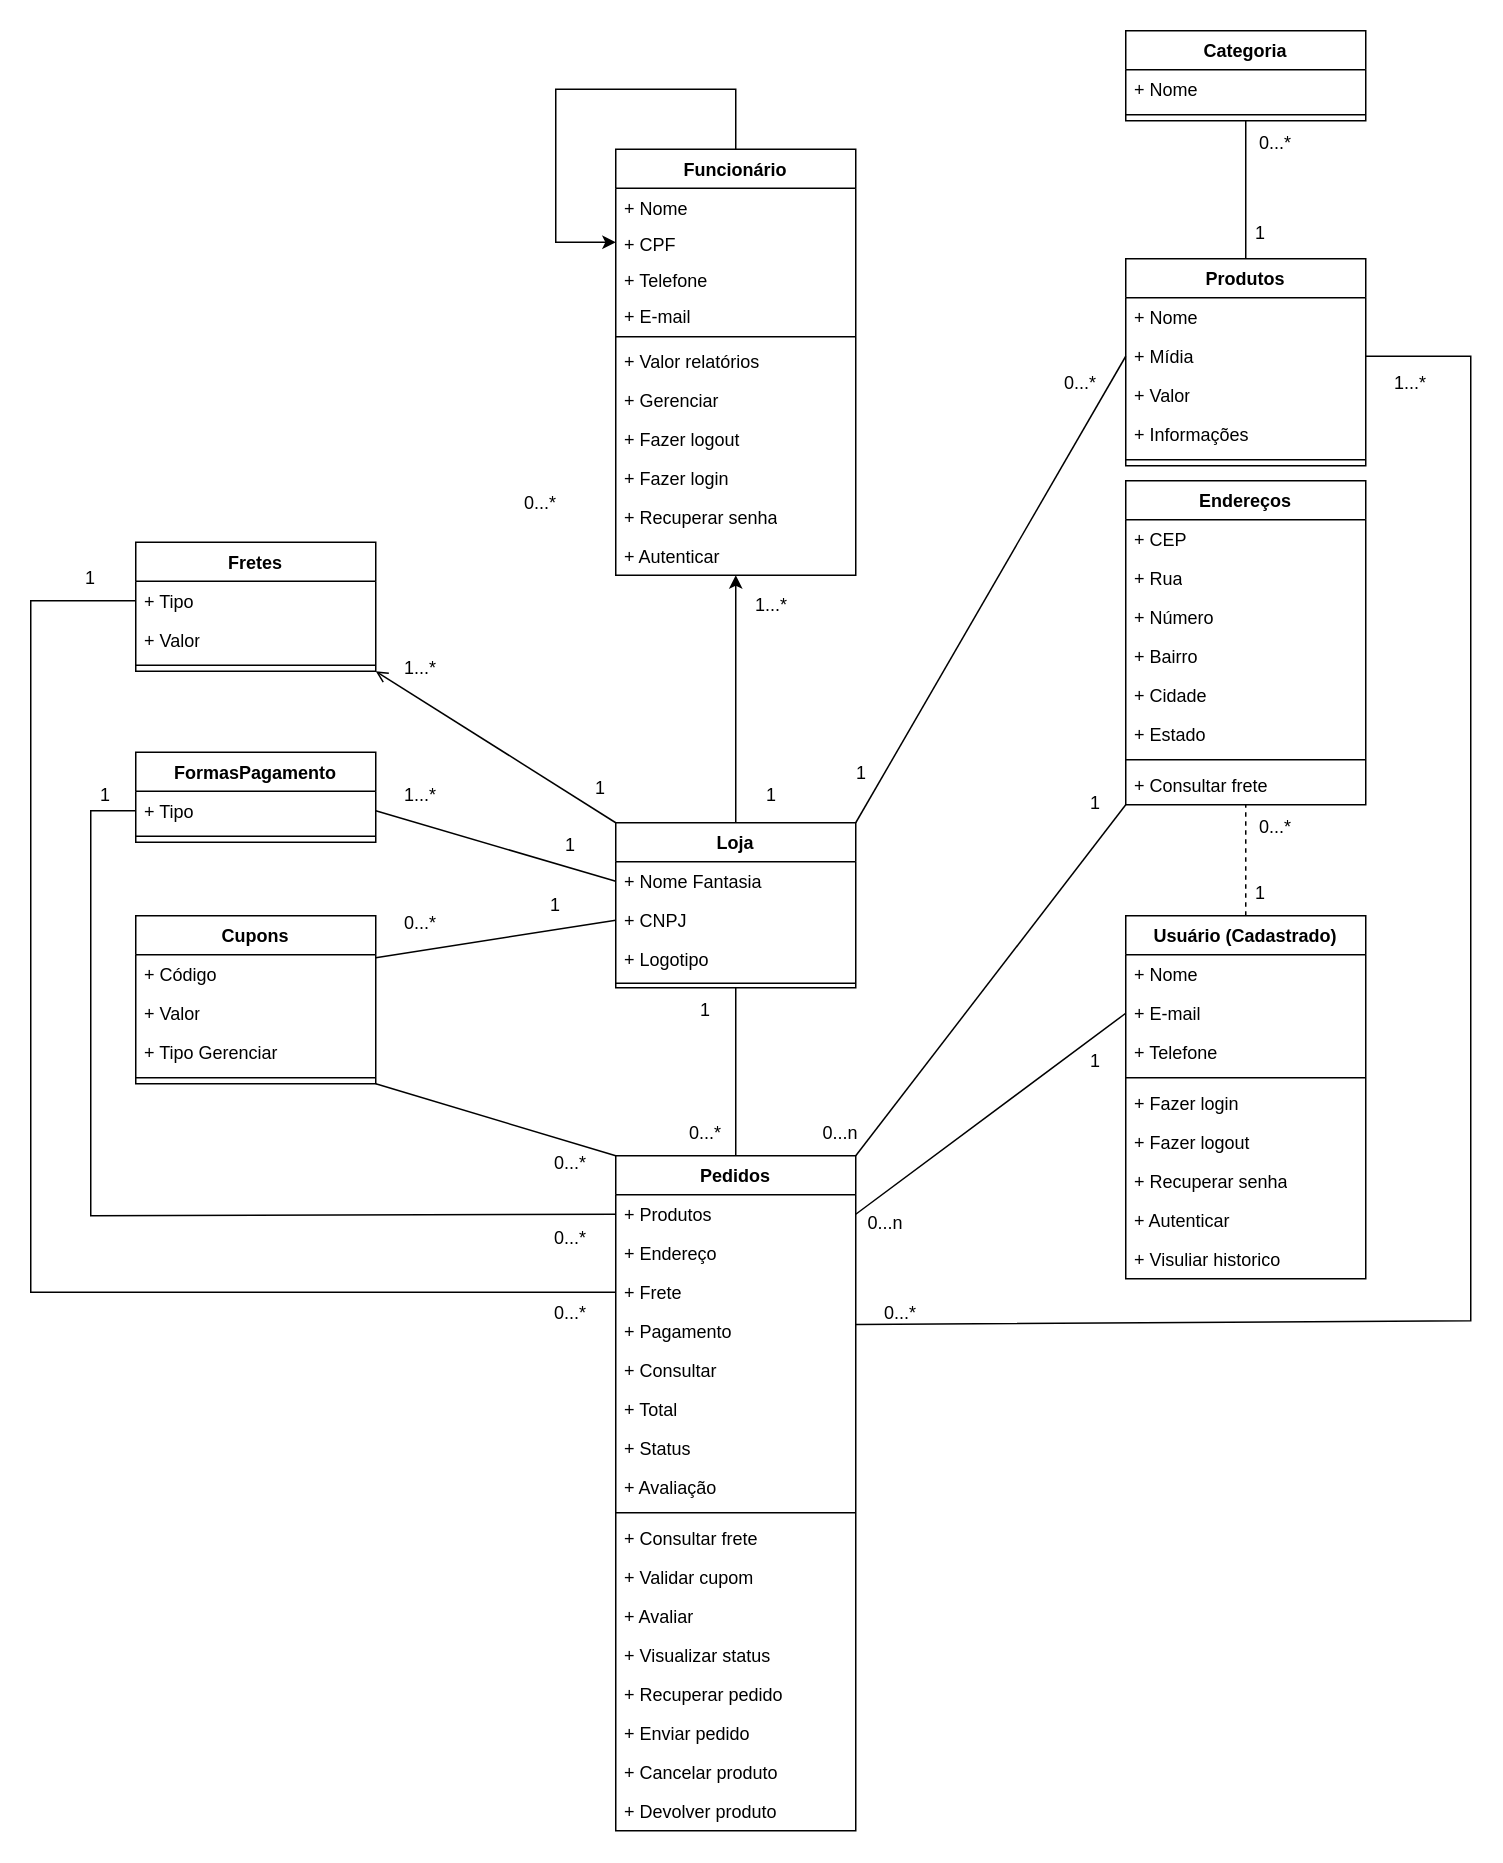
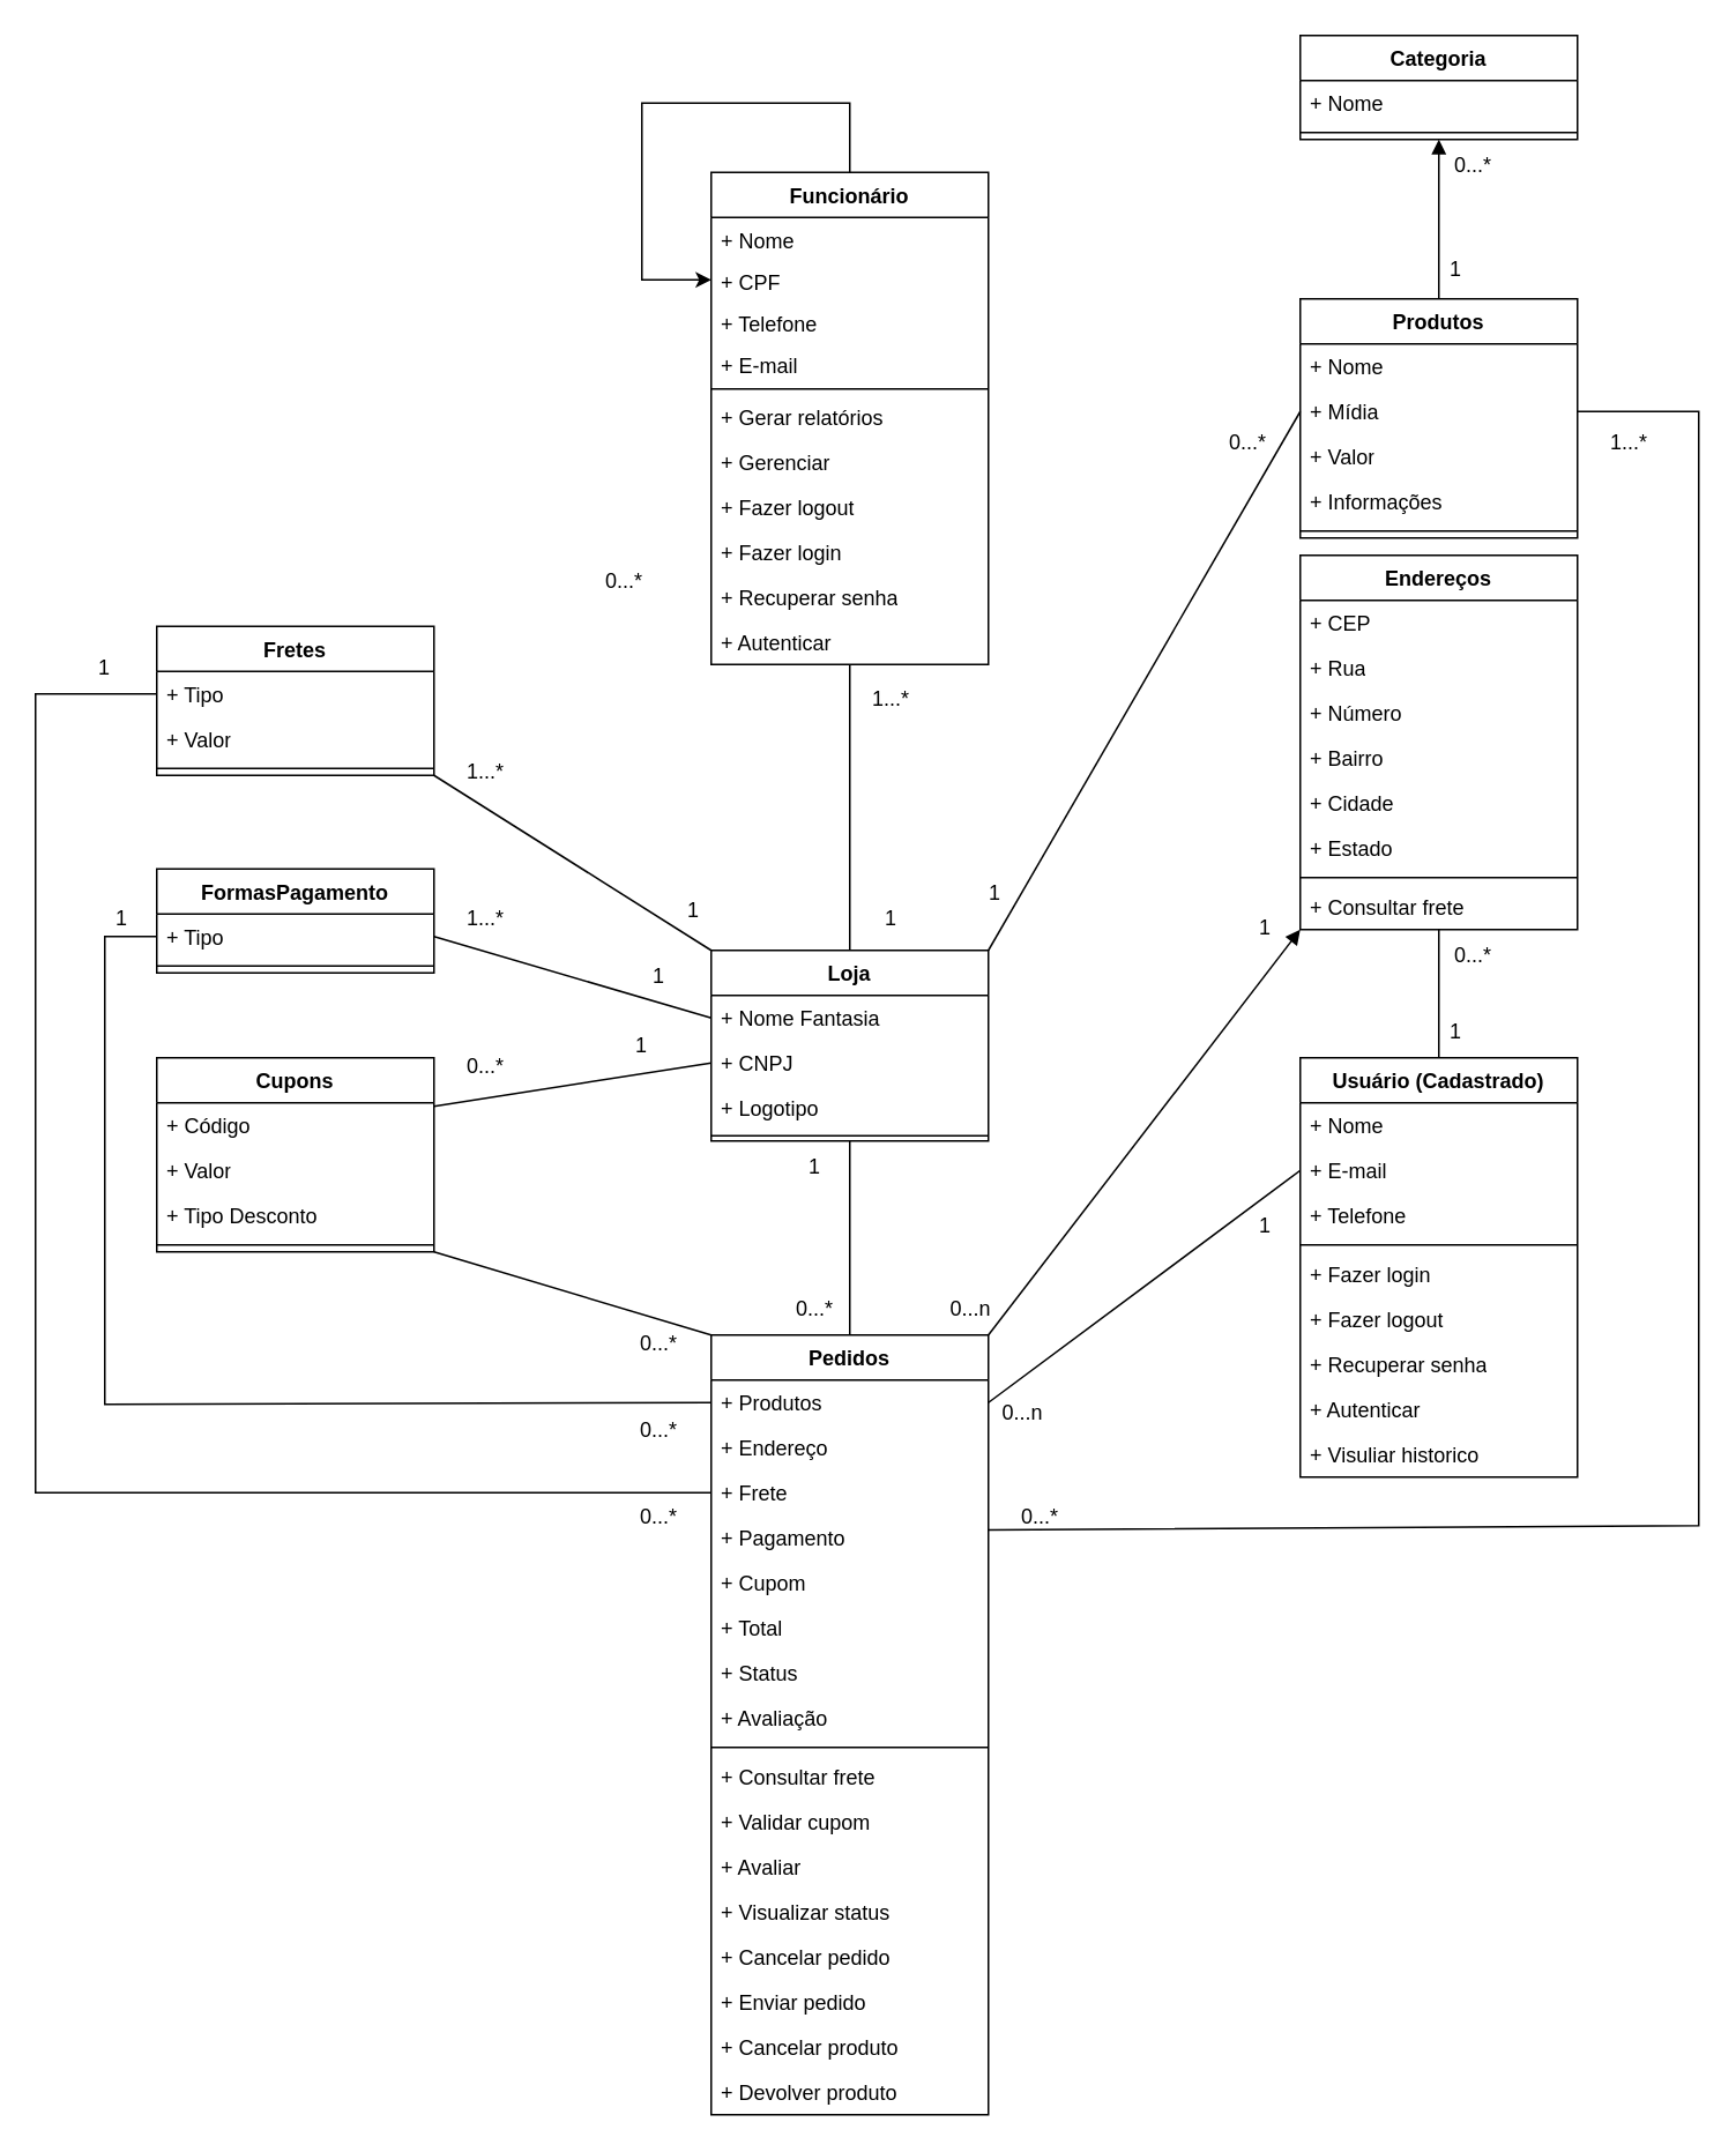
- <mxCell id="118" value="" style="endArrow=none;html=1;rounded=0;entryX=0.5;entryY=1;entryDx=0;entryDy=0;exitX=0.5;exitY=0;exitDx=0;exitDy=0;" edge="1" parent="1" source="20" target="115"><mxGeometry width="50" height="50" relative="1" as="geometry"><mxPoint x="580" y="558" as="sourcePoint" /><mxPoint x="760" y="247" as="targetPoint" /></mxGeometry></mxCell>
+ <mxCell id="118" value="" style="endArrow=block;html=1;rounded=0;entryX=0.5;entryY=1;entryDx=0;entryDy=0;exitX=0.5;exitY=0;exitDx=0;exitDy=0;" edge="1" parent="1" source="20" target="115"><mxGeometry width="50" height="50" relative="1" as="geometry"><mxPoint x="580" y="558" as="sourcePoint" /><mxPoint x="760" y="247" as="targetPoint" /></mxGeometry></mxCell>
- <mxCell id="9" value="+ Valor relatórios" style="text;strokeColor=none;fillColor=none;align=left;verticalAlign=top;spacingLeft=4;spacingRight=4;overflow=hidden;rotatable=0;points=[[0,0.5],[1,0.5]];portConstraint=eastwest;whiteSpace=wrap;html=1;" vertex="1" parent="2"><mxGeometry y="128" width="160" height="26" as="geometry" /></mxCell>
+ <mxCell id="9" value="+ Gerar relatórios" style="text;strokeColor=none;fillColor=none;align=left;verticalAlign=top;spacingLeft=4;spacingRight=4;overflow=hidden;rotatable=0;points=[[0,0.5],[1,0.5]];portConstraint=eastwest;whiteSpace=wrap;html=1;" vertex="1" parent="2"><mxGeometry y="128" width="160" height="26" as="geometry" /></mxCell>
- <mxCell id="75" value="" style="endArrow=classic;html=1;rounded=0;entryX=0.5;entryY=1;entryDx=0;entryDy=0;exitX=0.5;exitY=0;exitDx=0;exitDy=0;" parent="1" source="15" target="2" edge="1"><mxGeometry width="50" height="50" relative="1" as="geometry"><mxPoint x="520" y="660" as="sourcePoint" /><mxPoint x="570" y="610" as="targetPoint" /></mxGeometry></mxCell>
+ <mxCell id="75" value="" style="endArrow=none;html=1;rounded=0;entryX=0.5;entryY=1;entryDx=0;entryDy=0;exitX=0.5;exitY=0;exitDx=0;exitDy=0;" parent="1" source="15" target="2" edge="1"><mxGeometry width="50" height="50" relative="1" as="geometry"><mxPoint x="520" y="660" as="sourcePoint" /><mxPoint x="570" y="610" as="targetPoint" /></mxGeometry></mxCell>
- <mxCell id="76" value="" style="endArrow=open;html=1;rounded=0;entryX=1;entryY=1;entryDx=0;entryDy=0;exitX=0;exitY=0;exitDx=0;exitDy=0;" parent="1" source="15" target="26" edge="1"><mxGeometry width="50" height="50" relative="1" as="geometry"><mxPoint x="520" y="640" as="sourcePoint" /><mxPoint x="570" y="590" as="targetPoint" /></mxGeometry></mxCell>
+ <mxCell id="76" value="" style="endArrow=none;html=1;rounded=0;entryX=1;entryY=1;entryDx=0;entryDy=0;exitX=0;exitY=0;exitDx=0;exitDy=0;" parent="1" source="15" target="26" edge="1"><mxGeometry width="50" height="50" relative="1" as="geometry"><mxPoint x="520" y="640" as="sourcePoint" /><mxPoint x="570" y="590" as="targetPoint" /></mxGeometry></mxCell>
- <mxCell id="82" value="" style="endArrow=none;html=1;rounded=0;entryX=0;entryY=1;entryDx=0;entryDy=0;exitX=1;exitY=0;exitDx=0;exitDy=0;" parent="1" source="35" target="63" edge="1"><mxGeometry width="50" height="50" relative="1" as="geometry"><mxPoint x="560" y="740" as="sourcePoint" /><mxPoint x="570" y="650" as="targetPoint" /></mxGeometry></mxCell>
+ <mxCell id="82" value="" style="endArrow=block;html=1;rounded=0;entryX=0;entryY=1;entryDx=0;entryDy=0;exitX=1;exitY=0;exitDx=0;exitDy=0;" parent="1" source="35" target="63" edge="1"><mxGeometry width="50" height="50" relative="1" as="geometry"><mxPoint x="560" y="740" as="sourcePoint" /><mxPoint x="570" y="650" as="targetPoint" /></mxGeometry></mxCell>
- <mxCell id="80" value="" style="endArrow=none;html=1;rounded=0;entryX=0.5;entryY=1;entryDx=0;entryDy=0;exitX=0.5;exitY=0;exitDx=0;exitDy=0;dashed=1;" parent="1" source="53" target="63" edge="1"><mxGeometry width="50" height="50" relative="1" as="geometry"><mxPoint x="520" y="700" as="sourcePoint" /><mxPoint x="570" y="650" as="targetPoint" /></mxGeometry></mxCell>
+ <mxCell id="80" value="" style="endArrow=none;html=1;rounded=0;entryX=0.5;entryY=1;entryDx=0;entryDy=0;exitX=0.5;exitY=0;exitDx=0;exitDy=0;" parent="1" source="53" target="63" edge="1"><mxGeometry width="50" height="50" relative="1" as="geometry"><mxPoint x="520" y="700" as="sourcePoint" /><mxPoint x="570" y="650" as="targetPoint" /></mxGeometry></mxCell>
- <mxCell id="33" value="+ Tipo Gerenciar" style="text;strokeColor=none;fillColor=none;align=left;verticalAlign=top;spacingLeft=4;spacingRight=4;overflow=hidden;rotatable=0;points=[[0,0.5],[1,0.5]];portConstraint=eastwest;whiteSpace=wrap;html=1;" parent="30" vertex="1"><mxGeometry y="78" width="160" height="26" as="geometry" /></mxCell>
+ <mxCell id="33" value="+ Tipo Desconto" style="text;strokeColor=none;fillColor=none;align=left;verticalAlign=top;spacingLeft=4;spacingRight=4;overflow=hidden;rotatable=0;points=[[0,0.5],[1,0.5]];portConstraint=eastwest;whiteSpace=wrap;html=1;" parent="30" vertex="1"><mxGeometry y="78" width="160" height="26" as="geometry" /></mxCell>
- <mxCell id="40" value="+ Consultar" style="text;strokeColor=none;fillColor=none;align=left;verticalAlign=top;spacingLeft=4;spacingRight=4;overflow=hidden;rotatable=0;points=[[0,0.5],[1,0.5]];portConstraint=eastwest;whiteSpace=wrap;html=1;" parent="35" vertex="1"><mxGeometry y="130" width="160" height="26" as="geometry" /></mxCell>
+ <mxCell id="40" value="+ Cupom" style="text;strokeColor=none;fillColor=none;align=left;verticalAlign=top;spacingLeft=4;spacingRight=4;overflow=hidden;rotatable=0;points=[[0,0.5],[1,0.5]];portConstraint=eastwest;whiteSpace=wrap;html=1;" parent="35" vertex="1"><mxGeometry y="130" width="160" height="26" as="geometry" /></mxCell>
- <mxCell id="49" value="+ Recuperar pedido" style="text;strokeColor=none;fillColor=none;align=left;verticalAlign=top;spacingLeft=4;spacingRight=4;overflow=hidden;rotatable=0;points=[[0,0.5],[1,0.5]];portConstraint=eastwest;whiteSpace=wrap;html=1;" vertex="1" parent="35"><mxGeometry y="346" width="160" height="26" as="geometry" /></mxCell>
+ <mxCell id="49" value="+ Cancelar pedido" style="text;strokeColor=none;fillColor=none;align=left;verticalAlign=top;spacingLeft=4;spacingRight=4;overflow=hidden;rotatable=0;points=[[0,0.5],[1,0.5]];portConstraint=eastwest;whiteSpace=wrap;html=1;" vertex="1" parent="35"><mxGeometry y="346" width="160" height="26" as="geometry" /></mxCell>
